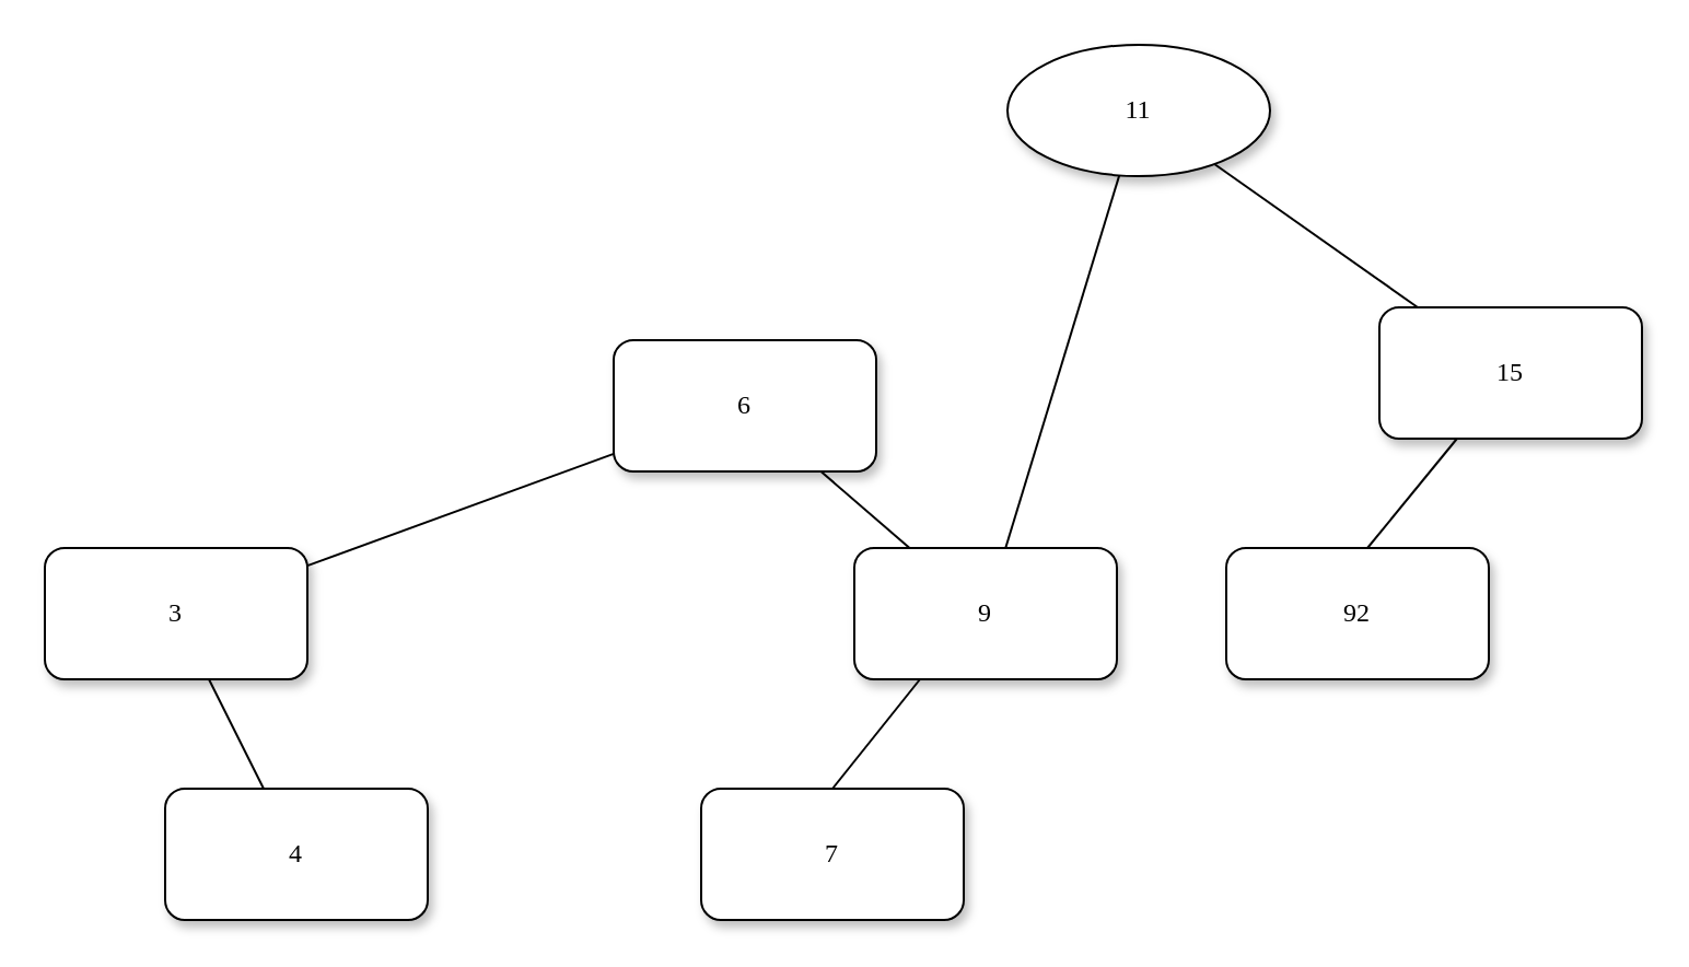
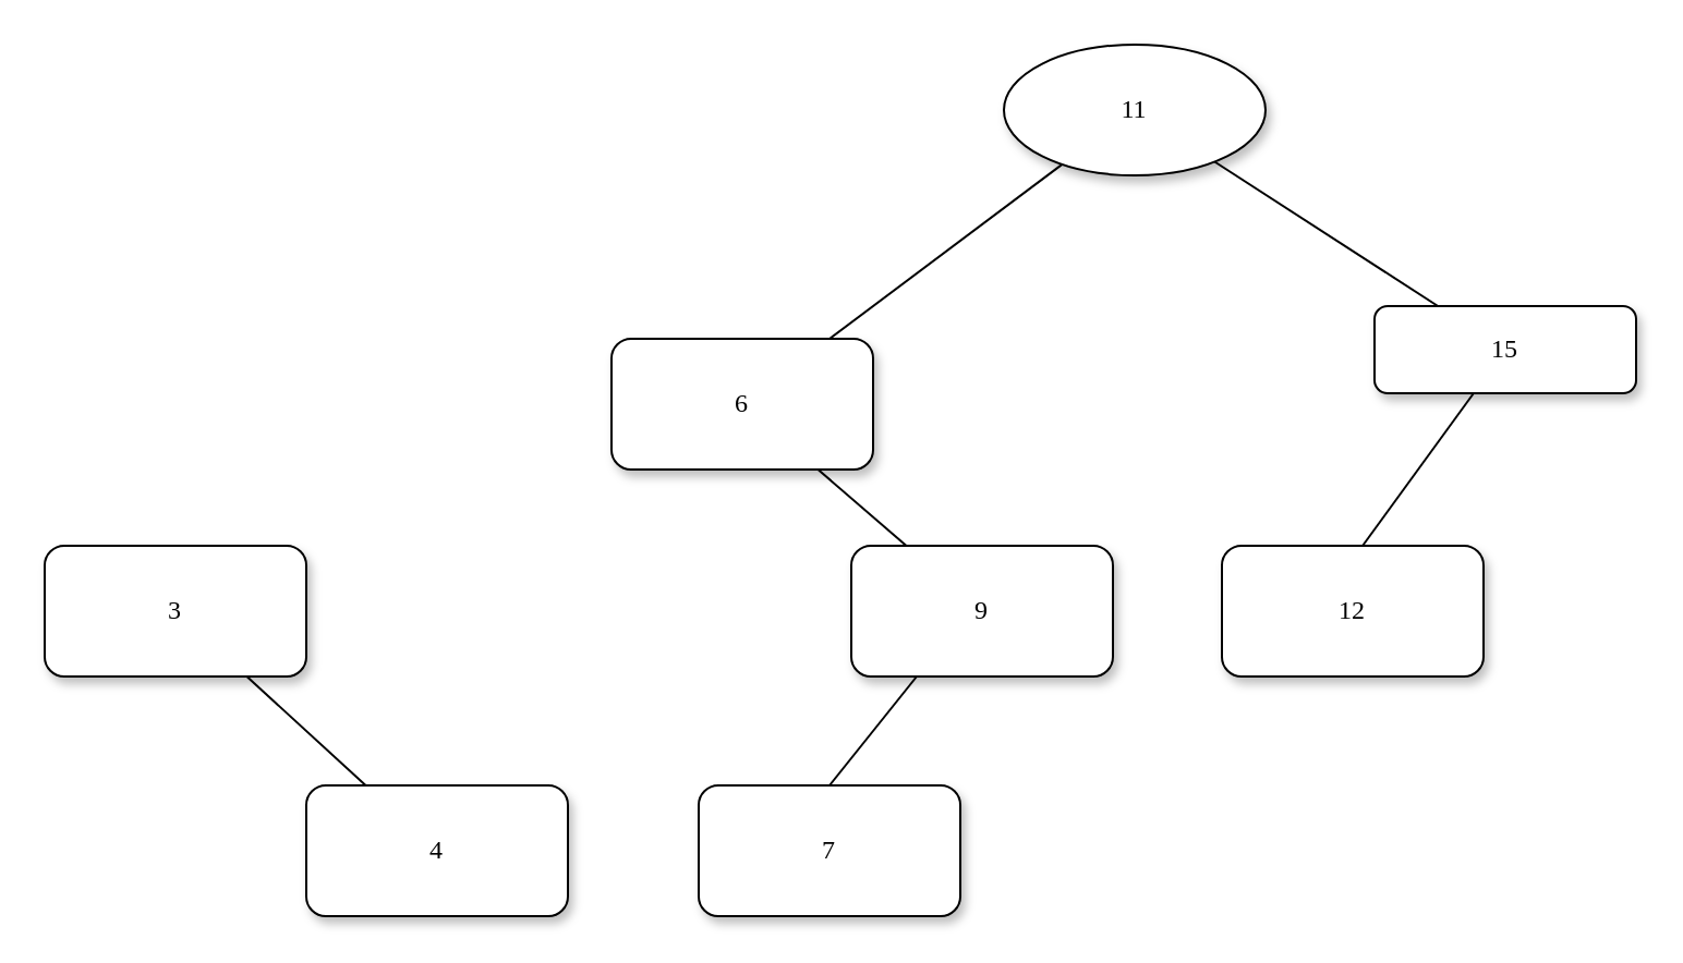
- <mxCell id="6" value="" style="rounded=0;html=1;labelBackgroundColor=none;startArrow=none;startFill=0;startSize=5;endArrow=none;endFill=0;endSize=5;jettySize=auto;orthogonalLoop=1;strokeWidth=1;fontFamily=Verdana;fontSize=12;" parent="1" source="2" target="8" edge="1"><mxGeometry x="-0.359" y="-11" relative="1" as="geometry"><mxPoint as="offset" /></mxGeometry></mxCell>
+ <mxCell id="6" value="" style="rounded=0;html=1;labelBackgroundColor=none;startArrow=none;startFill=0;startSize=5;endArrow=none;endFill=0;endSize=5;jettySize=auto;orthogonalLoop=1;strokeWidth=1;fontFamily=Verdana;fontSize=12" parent="1" source="2" target="3" edge="1"><mxGeometry x="-0.359" y="-11" relative="1" as="geometry"><mxPoint as="offset" /></mxGeometry></mxCell>
- <mxCell id="4" value="&lt;span&gt;15&lt;/span&gt;" style="whiteSpace=wrap;html=1;rounded=1;shadow=1;labelBackgroundColor=none;strokeWidth=1;fontFamily=Verdana;fontSize=12;align=center;" parent="1" vertex="1"><mxGeometry x="630" y="140" width="120" height="60" as="geometry" /></mxCell>
+ <mxCell id="4" value="&lt;span&gt;15&lt;/span&gt;" style="whiteSpace=wrap;html=1;rounded=1;shadow=1;labelBackgroundColor=none;strokeWidth=1;fontFamily=Verdana;fontSize=12;align=center;" parent="1" vertex="1"><mxGeometry x="630" y="140" width="120" height="40" as="geometry" /></mxCell>
- <mxCell id="10" value="" style="rounded=0;html=1;labelBackgroundColor=none;startArrow=none;startFill=0;startSize=5;endArrow=none;endFill=0;endSize=5;jettySize=auto;orthogonalLoop=1;strokeWidth=1;fontFamily=Verdana;fontSize=12" parent="1" source="3" target="7" edge="1"><mxGeometry x="-0.2" y="-14" relative="1" as="geometry"><mxPoint as="offset" /></mxGeometry></mxCell>
- <mxCell id="16" value="&lt;span&gt;92&lt;/span&gt;" style="whiteSpace=wrap;html=1;rounded=1;shadow=1;labelBackgroundColor=none;strokeWidth=1;fontFamily=Verdana;fontSize=12;align=center;" vertex="1" parent="1"><mxGeometry x="560" y="250" width="120" height="60" as="geometry" /></mxCell>
+ <mxCell id="16" value="&lt;span&gt;12&lt;/span&gt;" style="whiteSpace=wrap;html=1;rounded=1;shadow=1;labelBackgroundColor=none;strokeWidth=1;fontFamily=Verdana;fontSize=12;align=center;" vertex="1" parent="1"><mxGeometry x="560" y="250" width="120" height="60" as="geometry" /></mxCell>
- <mxCell id="9" value="&lt;span&gt;4&lt;/span&gt;" style="whiteSpace=wrap;html=1;rounded=1;shadow=1;labelBackgroundColor=none;strokeWidth=1;fontFamily=Verdana;fontSize=12;align=center;" parent="1" vertex="1"><mxGeometry x="75" y="360" width="120" height="60" as="geometry" /></mxCell>
+ <mxCell id="9" value="&lt;span&gt;4&lt;/span&gt;" style="whiteSpace=wrap;html=1;rounded=1;shadow=1;labelBackgroundColor=none;strokeWidth=1;fontFamily=Verdana;fontSize=12;align=center;" parent="1" vertex="1"><mxGeometry x="140" y="360" width="120" height="60" as="geometry" /></mxCell>
